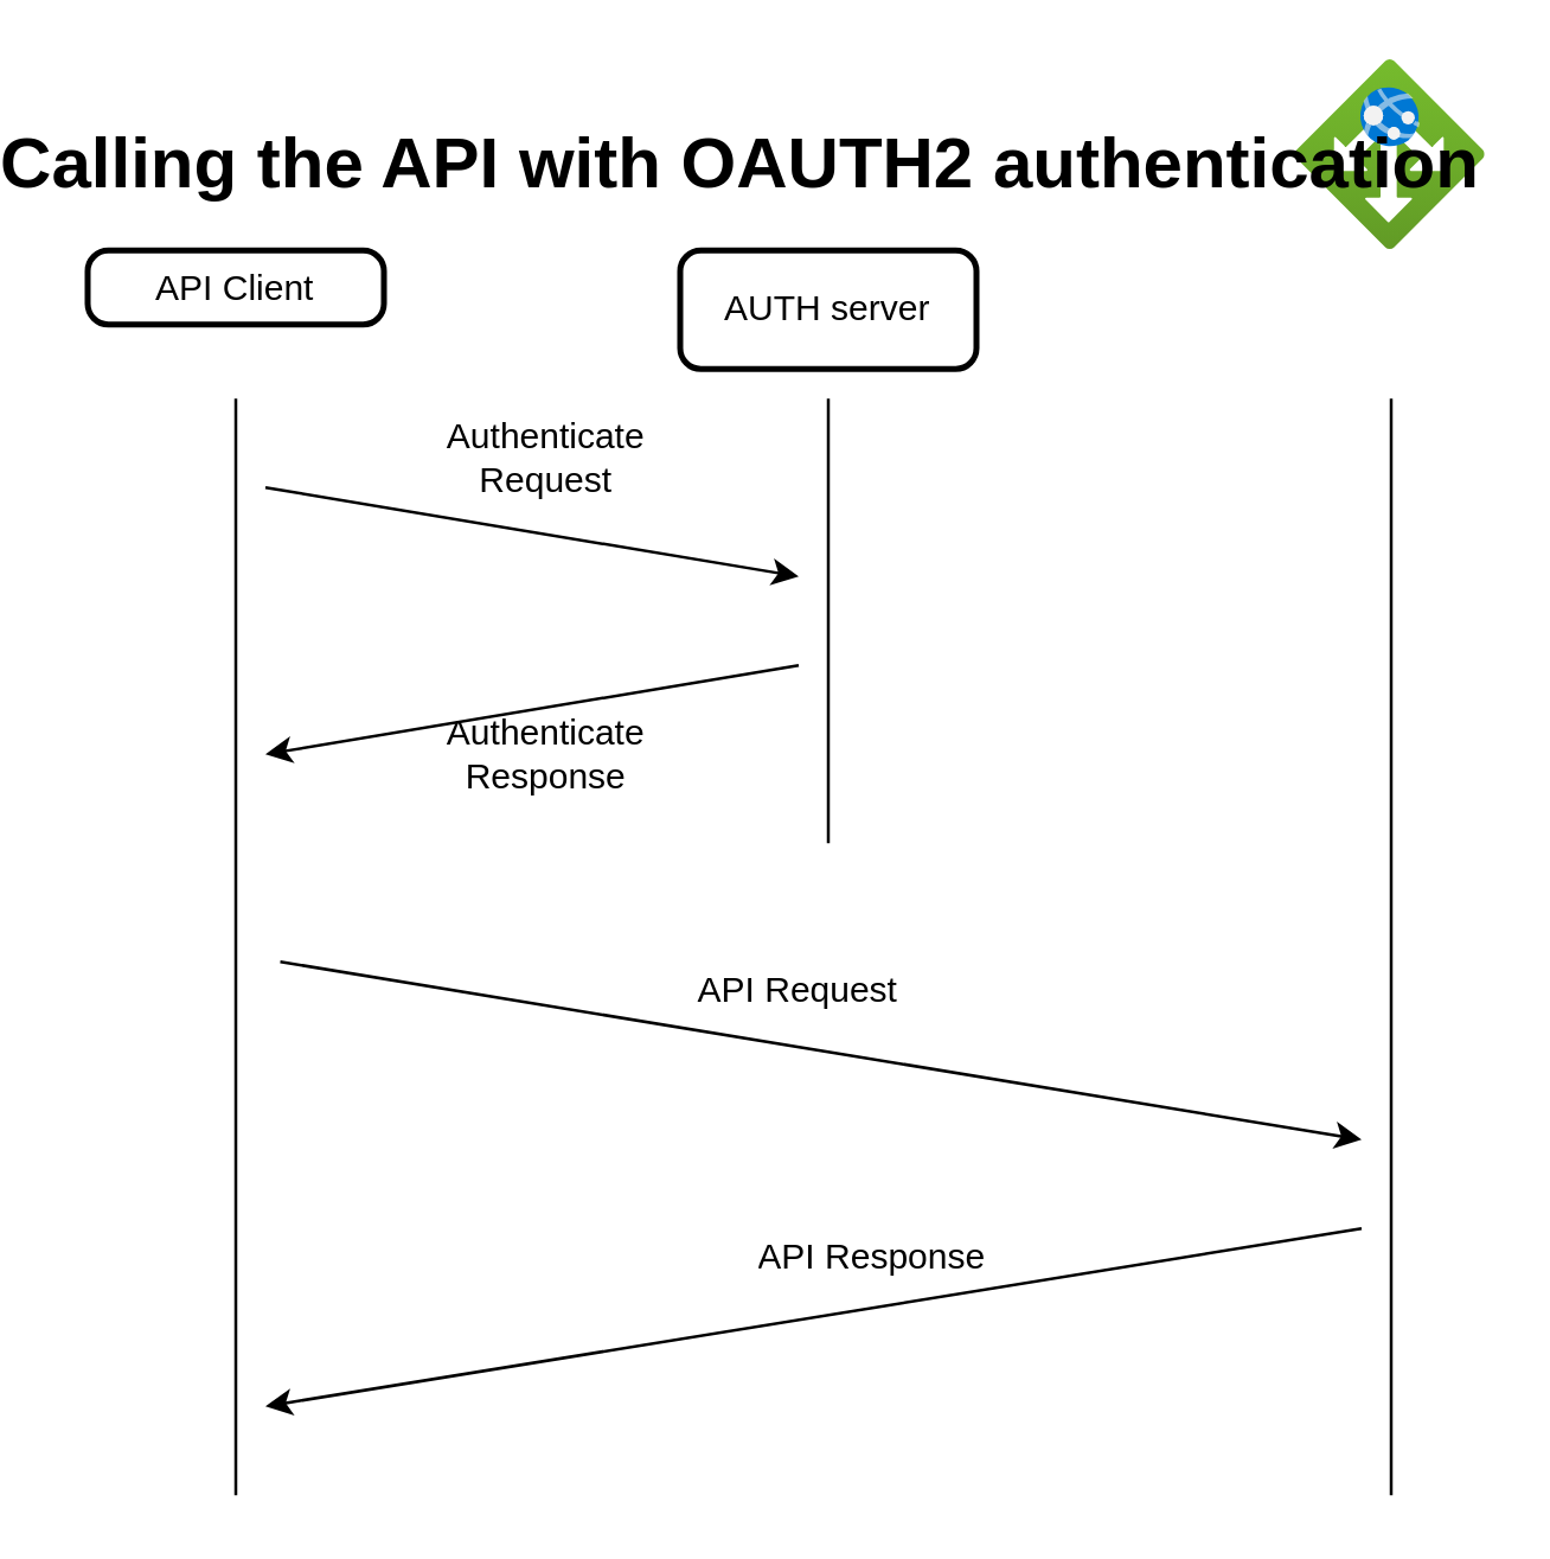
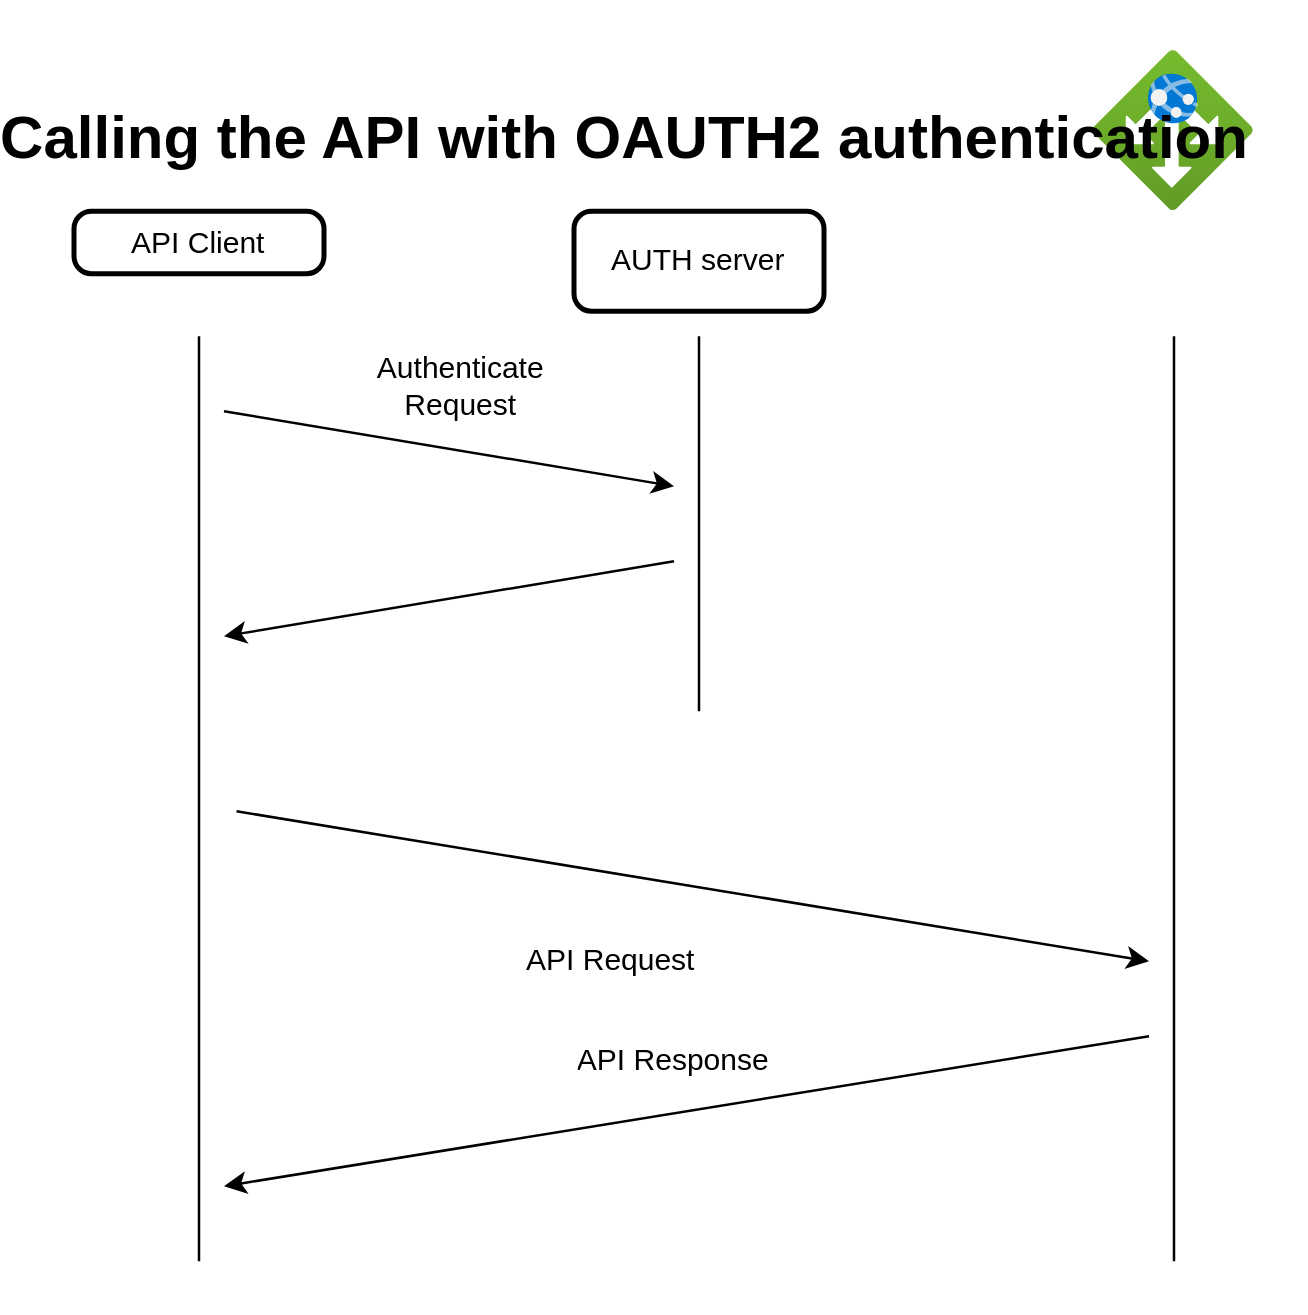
- <mxCell id="15" value="Authenticate Response" style="text;html=1;strokeColor=none;fillColor=none;align=center;verticalAlign=middle;whiteSpace=wrap;overflow=hidden;" vertex="1" parent="1"><mxGeometry x="130" y="234" width="90" height="40" as="geometry" /></mxCell>
- <mxCell id="13" value="API Request" style="text;html=1;strokeColor=none;fillColor=none;align=center;verticalAlign=middle;whiteSpace=wrap;overflow=hidden;" vertex="1" parent="1"><mxGeometry x="220" y="324" width="80" height="20" as="geometry" /></mxCell>
+ <mxCell id="13" value="API Request" style="text;html=1;strokeColor=none;fillColor=none;align=center;verticalAlign=middle;whiteSpace=wrap;overflow=hidden;" vertex="1" parent="1"><mxGeometry x="195" y="374" width="80" height="20" as="geometry" /></mxCell>
- <mxCell id="14" value="API Response" style="text;html=1;strokeColor=none;fillColor=none;align=center;verticalAlign=middle;whiteSpace=wrap;overflow=hidden;" vertex="1" parent="1"><mxGeometry x="245" y="414" width="80" height="20" as="geometry" /></mxCell>
+ <mxCell id="14" value="API Response" style="text;html=1;strokeColor=none;fillColor=none;align=center;verticalAlign=middle;whiteSpace=wrap;overflow=hidden;" vertex="1" parent="1"><mxGeometry x="220" y="414" width="80" height="20" as="geometry" /></mxCell>
